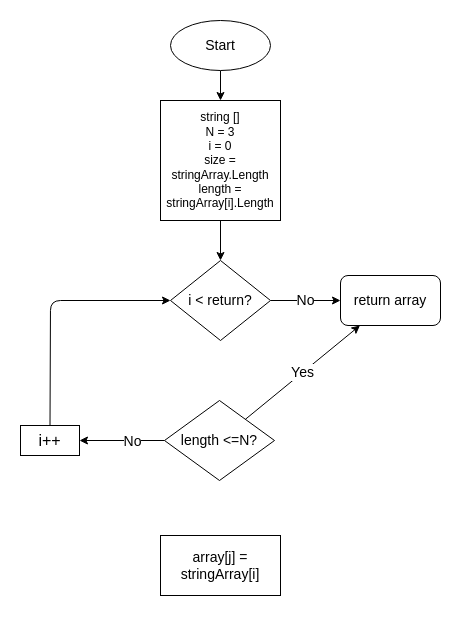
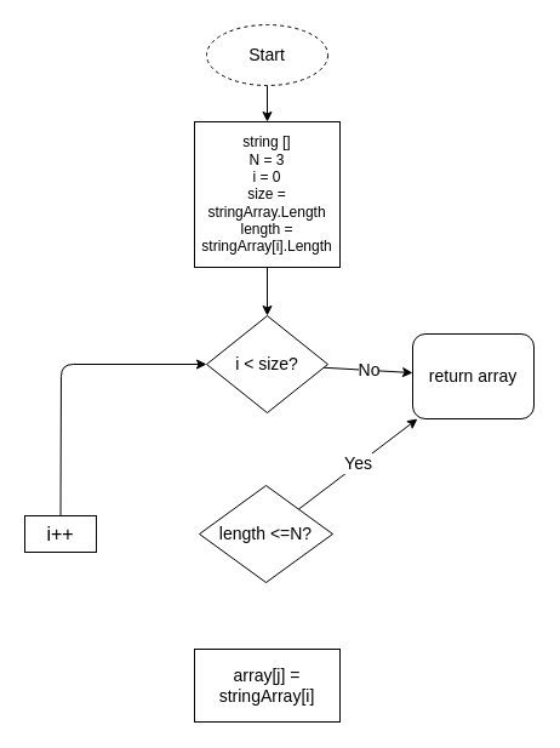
- <mxCell id="3" value="&lt;font style=&quot;font-size: 14px&quot;&gt;Start&lt;/font&gt;" style="ellipse;whiteSpace=wrap;html=1;" vertex="1" parent="1"><mxGeometry x="170" y="20" width="100" height="50" as="geometry" /></mxCell>
+ <mxCell id="3" value="&lt;font style=&quot;font-size: 14px&quot;&gt;Start&lt;/font&gt;" style="ellipse;whiteSpace=wrap;html=1;dashed=1;" vertex="1" parent="1"><mxGeometry x="170" y="20" width="100" height="50" as="geometry" /></mxCell>
- <mxCell id="7" value="&lt;font style=&quot;font-size: 14px&quot;&gt;i &amp;lt; return?&lt;/font&gt;" style="rhombus;whiteSpace=wrap;html=1;" vertex="1" parent="1"><mxGeometry x="170" y="260" width="100" height="80" as="geometry" /></mxCell>
+ <mxCell id="7" value="&lt;font style=&quot;font-size: 14px&quot;&gt;i &amp;lt; size?&lt;/font&gt;" style="rhombus;whiteSpace=wrap;html=1;" vertex="1" parent="1"><mxGeometry x="170" y="260" width="100" height="80" as="geometry" /></mxCell>
- <mxCell id="15" value="&lt;font style=&quot;font-size: 14px&quot;&gt;return array&lt;/font&gt;" style="rounded=1;whiteSpace=wrap;html=1;" vertex="1" parent="1"><mxGeometry x="340" y="275" width="100" height="50" as="geometry" /></mxCell>
+ <mxCell id="15" value="&lt;font style=&quot;font-size: 14px&quot;&gt;return array&lt;/font&gt;" style="rounded=1;whiteSpace=wrap;html=1;" vertex="1" parent="1"><mxGeometry x="340" y="275" width="100" height="70" as="geometry" /></mxCell>
- <mxCell id="8" value="" style="edgeStyle=none;html=1;fontSize=14;" edge="1" parent="1" source="11" target="13"><mxGeometry relative="1" as="geometry" /></mxCell>
- <mxCell id="9" value="No" style="edgeLabel;html=1;align=center;verticalAlign=middle;resizable=0;points=[];fontSize=14;" vertex="1" connectable="0" parent="8"><mxGeometry x="-0.214" relative="1" as="geometry"><mxPoint as="offset" /></mxGeometry></mxCell>
